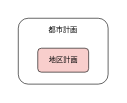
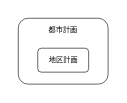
- <mxCell id="4" value="地区計画" style="rounded=1;whiteSpace=wrap;html=1;fillColor=#f8cecc;" vertex="1" parent="1"><mxGeometry x="62.5" y="80" width="85" height="40" as="geometry" /></mxCell>
+ <mxCell id="4" value="地区計画" style="rounded=1;whiteSpace=wrap;html=1;" vertex="1" parent="1"><mxGeometry x="62.5" y="80" width="85" height="40" as="geometry" /></mxCell>
